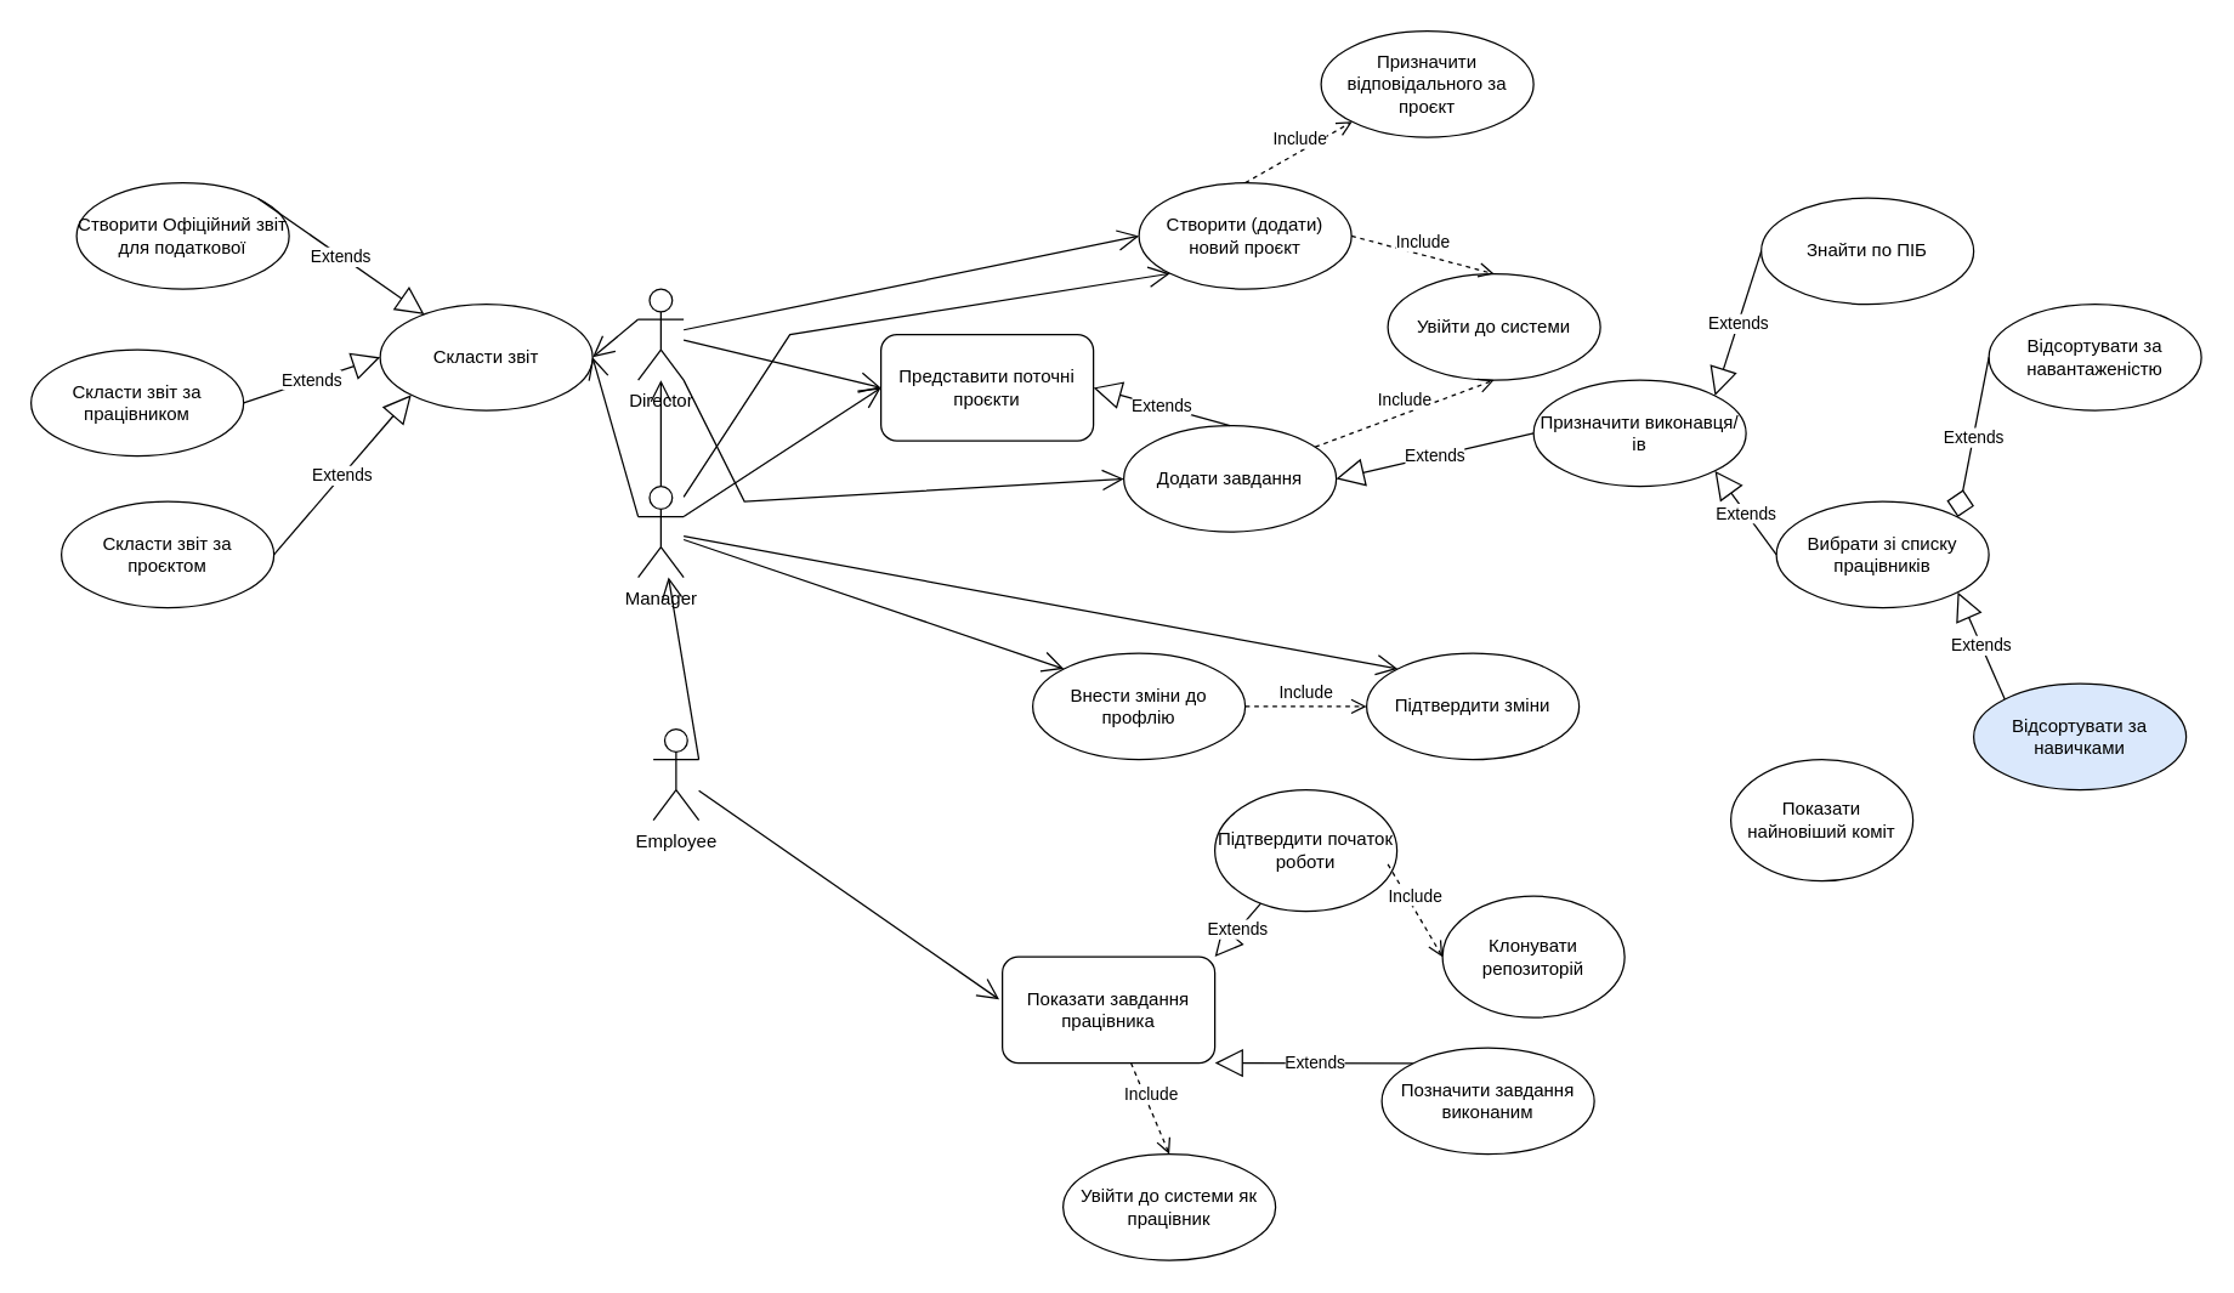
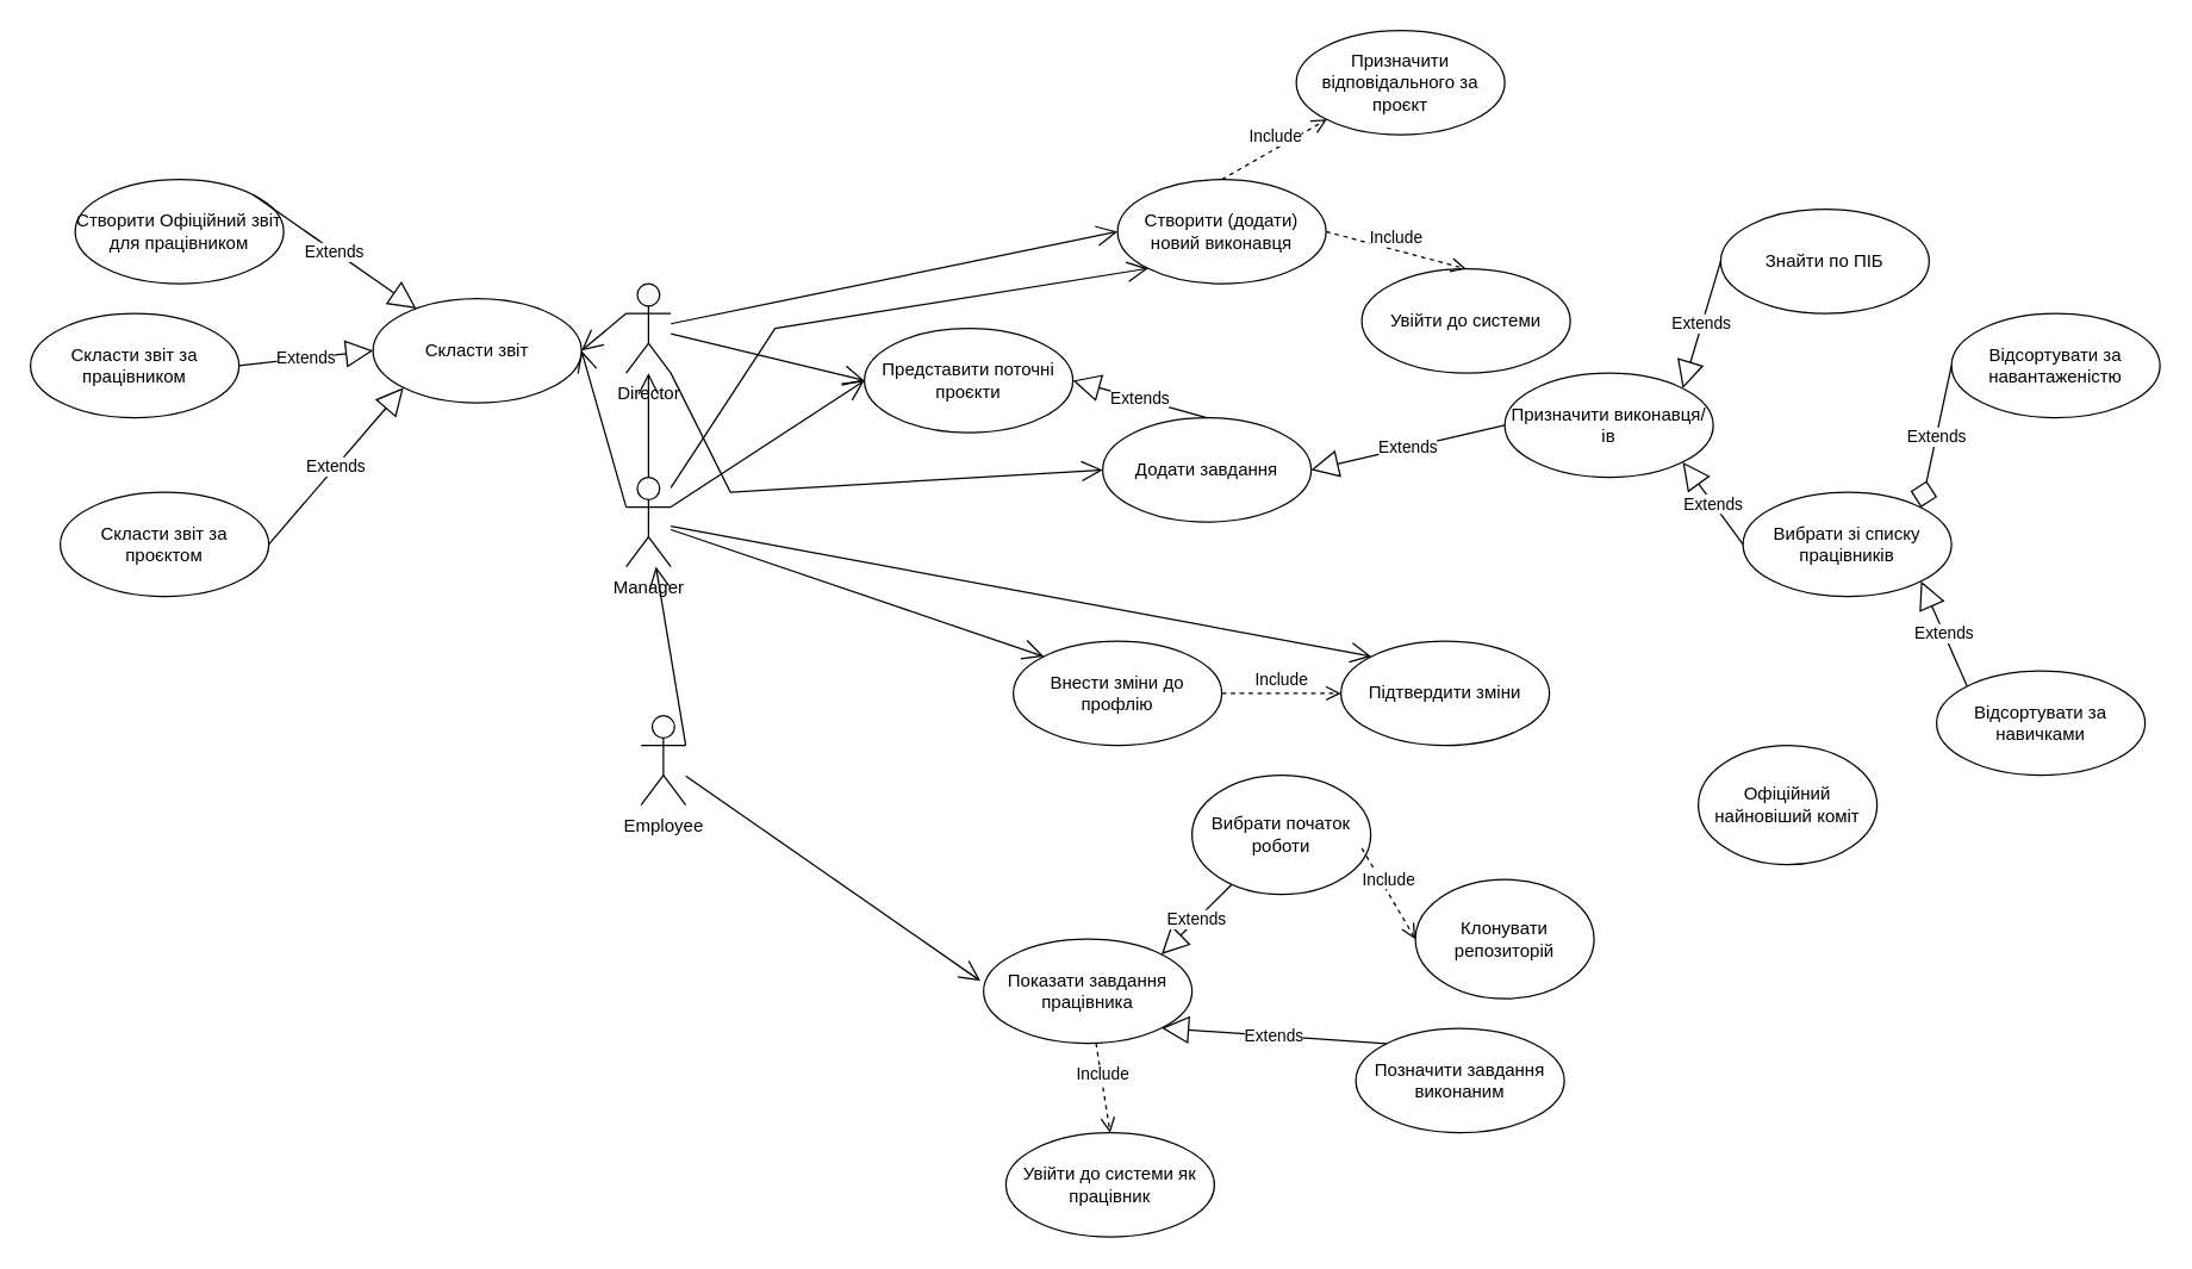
- <mxCell id="30" value="Створити Офіційний звіт для податкової" style="ellipse;whiteSpace=wrap;html=1;" parent="1" vertex="1"><mxGeometry x="50" y="120" width="140" height="70" as="geometry" /></mxCell>
+ <mxCell id="30" value="Створити Офіційний звіт для працівником" style="ellipse;whiteSpace=wrap;html=1;" parent="1" vertex="1"><mxGeometry x="50" y="120" width="140" height="70" as="geometry" /></mxCell>
- <mxCell id="5" value="Створити (додати) новий проєкт" style="ellipse;whiteSpace=wrap;html=1;" parent="1" vertex="1"><mxGeometry x="750" y="120" width="140" height="70" as="geometry" /></mxCell>
+ <mxCell id="5" value="Створити (додати) новий виконавця" style="ellipse;whiteSpace=wrap;html=1;" parent="1" vertex="1"><mxGeometry x="750" y="120" width="140" height="70" as="geometry" /></mxCell>
- <mxCell id="33" value="Знайти по ПІБ" style="ellipse;whiteSpace=wrap;html=1;" parent="1" vertex="1"><mxGeometry x="1160" y="130" width="140" height="70" as="geometry" /></mxCell>
+ <mxCell id="33" value="Знайти по ПІБ" style="ellipse;whiteSpace=wrap;html=1;" parent="1" vertex="1"><mxGeometry x="1155" y="140" width="140" height="70" as="geometry" /></mxCell>
- <mxCell id="35" value="Відсортувати за навантаженістю" style="ellipse;whiteSpace=wrap;html=1;" parent="1" vertex="1"><mxGeometry x="1310" y="200" width="140" height="70" as="geometry" /></mxCell>
+ <mxCell id="35" value="Відсортувати за навантаженістю" style="ellipse;whiteSpace=wrap;html=1;" parent="1" vertex="1"><mxGeometry x="1310" y="210" width="140" height="70" as="geometry" /></mxCell>
- <mxCell id="13" value="Представити поточні проєкти" style="whiteSpace=wrap;html=1;rounded=1;" parent="1" vertex="1"><mxGeometry x="580" y="220" width="140" height="70" as="geometry" /></mxCell>
+ <mxCell id="13" value="Представити поточні проєкти" style="ellipse;whiteSpace=wrap;html=1;" parent="1" vertex="1"><mxGeometry x="580" y="220" width="140" height="70" as="geometry" /></mxCell>
- <mxCell id="32" value="Скласти звіт за працівником" style="ellipse;whiteSpace=wrap;html=1;" parent="1" vertex="1"><mxGeometry x="20" y="230" width="140" height="70" as="geometry" /></mxCell>
+ <mxCell id="32" value="Скласти звіт за працівником" style="ellipse;whiteSpace=wrap;html=1;" parent="1" vertex="1"><mxGeometry x="20" y="210" width="140" height="70" as="geometry" /></mxCell>
- <mxCell id="11" value="Include" style="html=1;verticalAlign=bottom;endArrow=open;dashed=1;endSize=8;curved=0;rounded=0;entryX=0.5;entryY=1;entryDx=0;entryDy=0;" parent="1" source="8" target="6" edge="1"><mxGeometry relative="1" as="geometry"><mxPoint x="830" y="334" as="sourcePoint" /><mxPoint x="966" y="362" as="targetPoint" /></mxGeometry></mxCell>
- <mxCell id="36" value="Відсортувати за навичками" style="ellipse;whiteSpace=wrap;html=1;fillColor=#dae8fc;" parent="1" vertex="1"><mxGeometry x="1300" y="450" width="140" height="70" as="geometry" /></mxCell>
+ <mxCell id="36" value="Відсортувати за навичками" style="ellipse;whiteSpace=wrap;html=1;" parent="1" vertex="1"><mxGeometry x="1300" y="450" width="140" height="70" as="geometry" /></mxCell>
- <mxCell id="51" value="Показати найновіший коміт" style="ellipse;whiteSpace=wrap;html=1;" parent="1" vertex="1"><mxGeometry x="1140" y="500" width="120" height="80" as="geometry" /></mxCell>
+ <mxCell id="51" value="Офіційний найновіший коміт" style="ellipse;whiteSpace=wrap;html=1;" parent="1" vertex="1"><mxGeometry x="1140" y="500" width="120" height="80" as="geometry" /></mxCell>
- <mxCell id="52" value="Підтвердити початок роботи" style="ellipse;whiteSpace=wrap;html=1;" vertex="1" parent="1"><mxGeometry x="800" y="520" width="120" height="80" as="geometry" /></mxCell>
+ <mxCell id="52" value="Вибрати початок роботи" style="ellipse;whiteSpace=wrap;html=1;" vertex="1" parent="1"><mxGeometry x="800" y="520" width="120" height="80" as="geometry" /></mxCell>
- <mxCell id="9" value="Показати завдання працівника" style="whiteSpace=wrap;html=1;rounded=1;" parent="1" vertex="1"><mxGeometry x="660" y="630" width="140" height="70" as="geometry" /></mxCell>
+ <mxCell id="9" value="Показати завдання працівника" style="ellipse;whiteSpace=wrap;html=1;" parent="1" vertex="1"><mxGeometry x="660" y="630" width="140" height="70" as="geometry" /></mxCell>
- <mxCell id="20" value="Увійти до системи як працівник" style="ellipse;whiteSpace=wrap;html=1;" parent="1" vertex="1"><mxGeometry x="700" y="760" width="140" height="70" as="geometry" /></mxCell>
+ <mxCell id="20" value="Увійти до системи як працівник" style="ellipse;whiteSpace=wrap;html=1;" parent="1" vertex="1"><mxGeometry x="675" y="760" width="140" height="70" as="geometry" /></mxCell>
